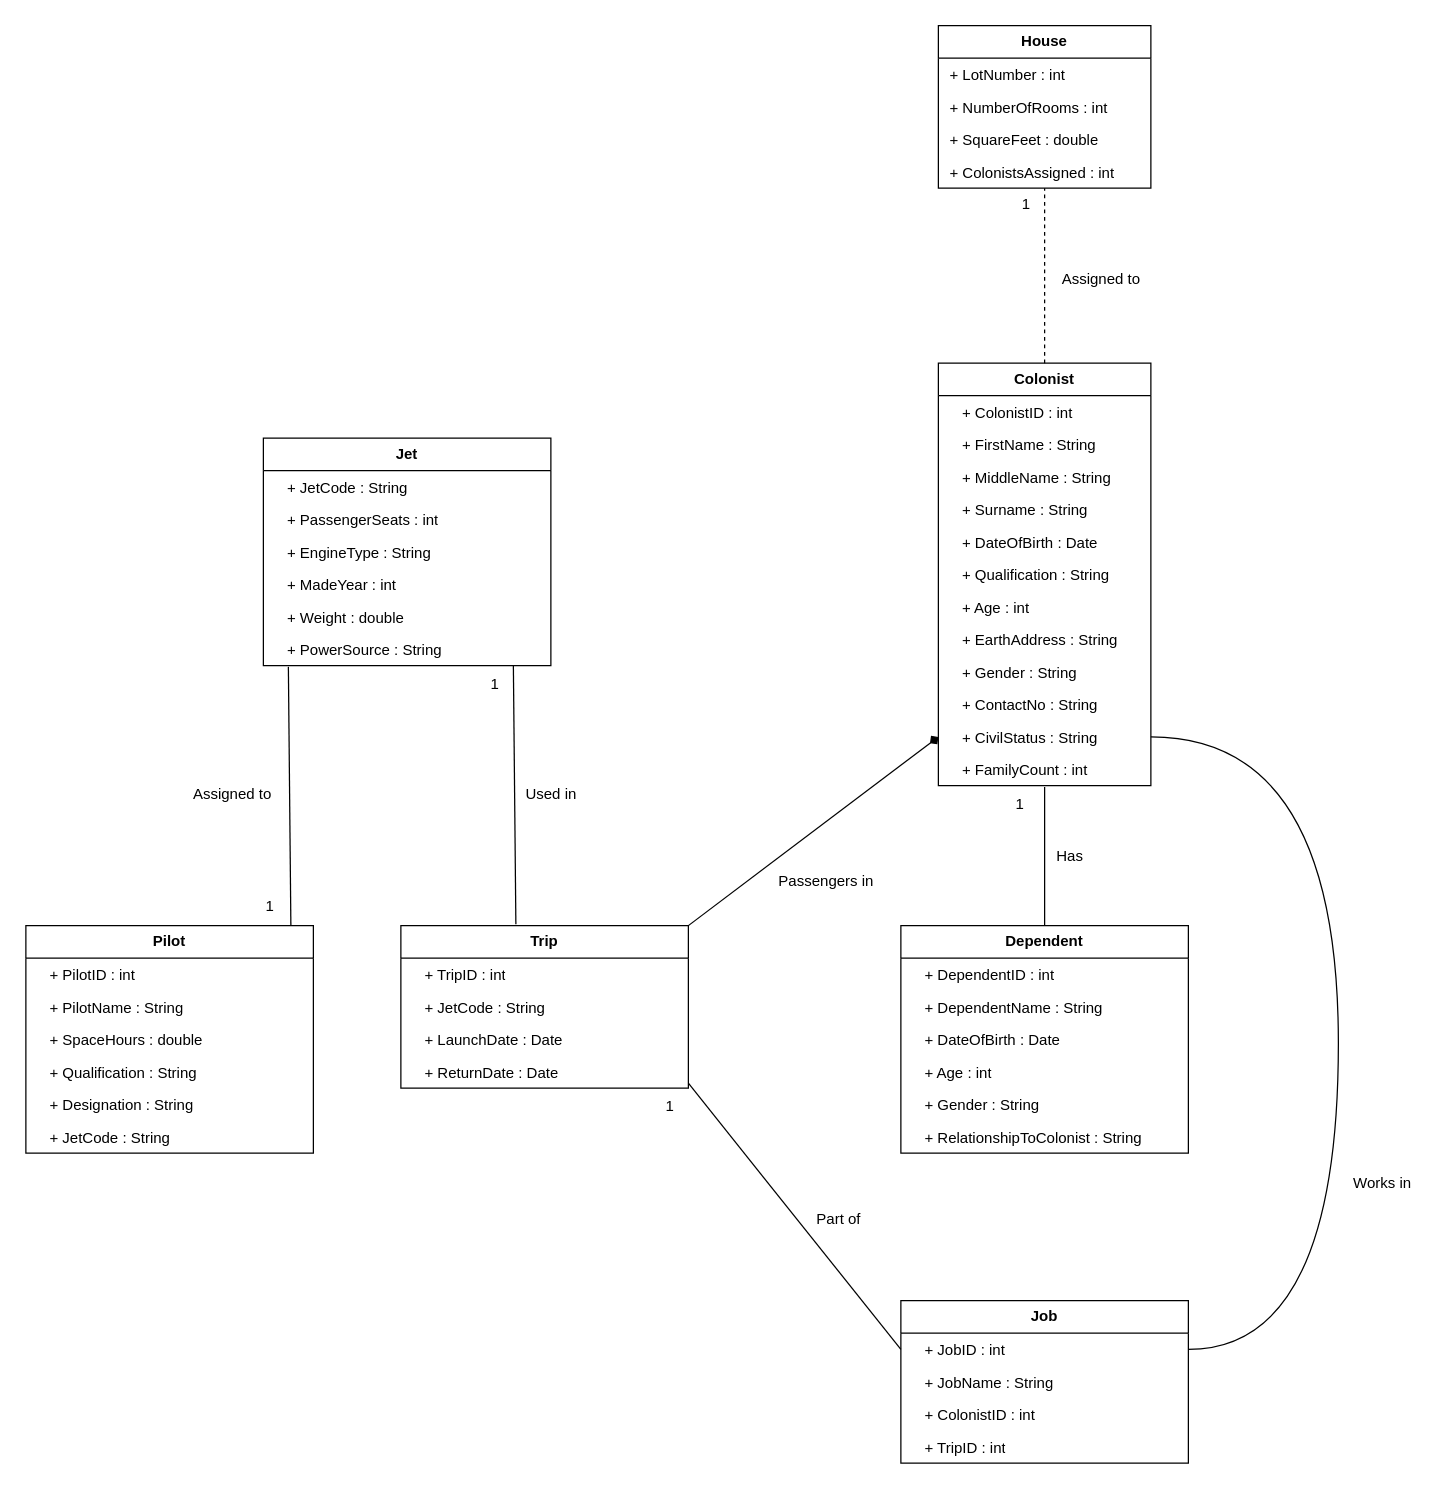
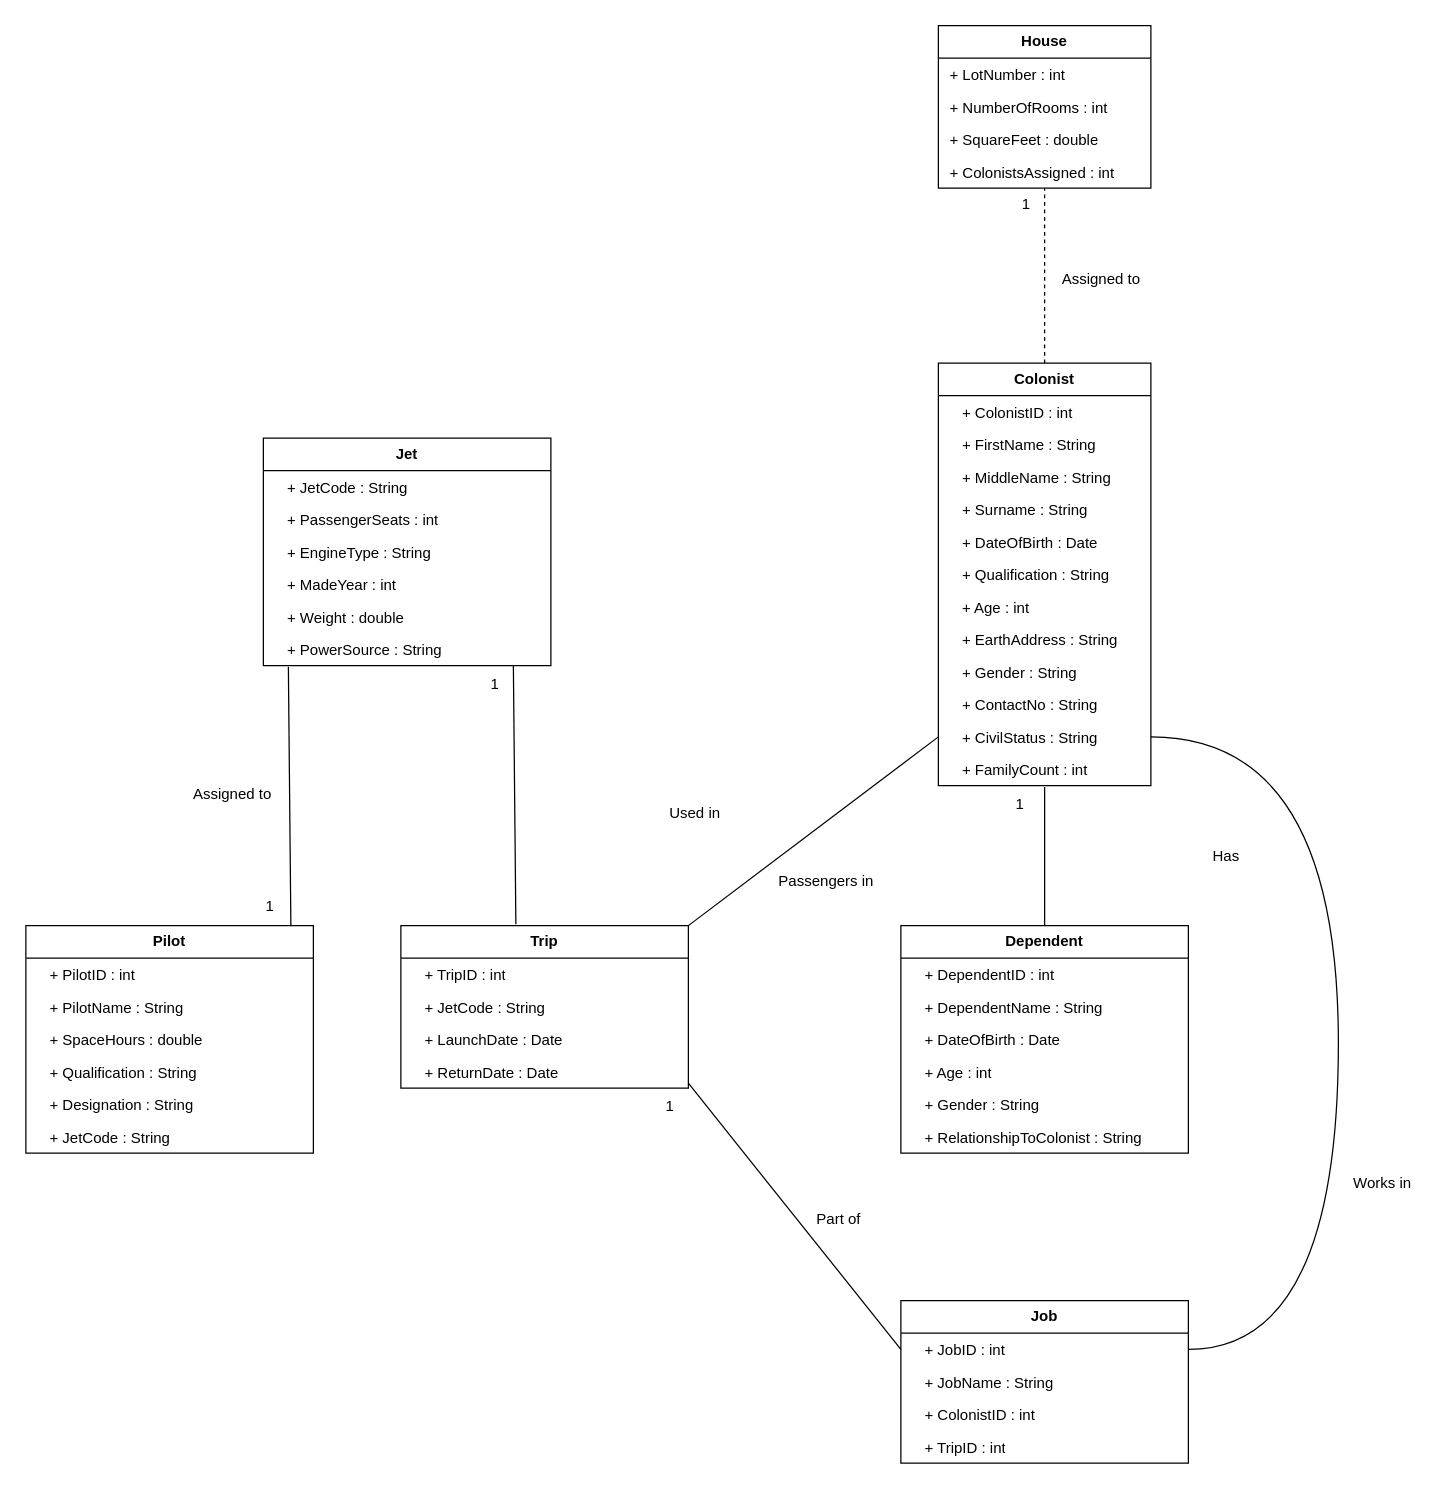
- <mxCell id="58" value="" style="endArrow=diamond;html=1;rounded=0;entryX=0;entryY=0.5;entryDx=0;entryDy=0;exitX=1;exitY=0;exitDx=0;exitDy=0;" edge="1" parent="1" source="40" target="18"><mxGeometry width="50" height="50" relative="1" as="geometry"><mxPoint x="610" y="660" as="sourcePoint" /><mxPoint x="660" y="610" as="targetPoint" /></mxGeometry></mxCell>
+ <mxCell id="58" value="" style="endArrow=none;html=1;rounded=0;entryX=0;entryY=0.5;entryDx=0;entryDy=0;exitX=1;exitY=0;exitDx=0;exitDy=0;" edge="1" parent="1" source="40" target="18"><mxGeometry width="50" height="50" relative="1" as="geometry"><mxPoint x="610" y="660" as="sourcePoint" /><mxPoint x="660" y="610" as="targetPoint" /></mxGeometry></mxCell>
- <mxCell id="47" value="Used in" style="text;html=1;align=center;verticalAlign=middle;resizable=0;points=[];autosize=1;strokeColor=none;fillColor=none;" vertex="1" parent="1"><mxGeometry x="410" y="620" width="60" height="30" as="geometry" /></mxCell>
+ <mxCell id="47" value="Used in" style="text;html=1;align=center;verticalAlign=middle;resizable=0;points=[];autosize=1;strokeColor=none;fillColor=none;" vertex="1" parent="1"><mxGeometry x="525" y="635" width="60" height="30" as="geometry" /></mxCell>
- <mxCell id="31" value="Has" style="text;html=1;align=center;verticalAlign=middle;resizable=0;points=[];autosize=1;strokeColor=none;fillColor=none;" vertex="1" parent="1"><mxGeometry x="835" y="670" width="40" height="30" as="geometry" /></mxCell>
+ <mxCell id="31" value="Has" style="text;html=1;align=center;verticalAlign=middle;resizable=0;points=[];autosize=1;strokeColor=none;fillColor=none;" vertex="1" parent="1"><mxGeometry x="960" y="670" width="40" height="30" as="geometry" /></mxCell>
